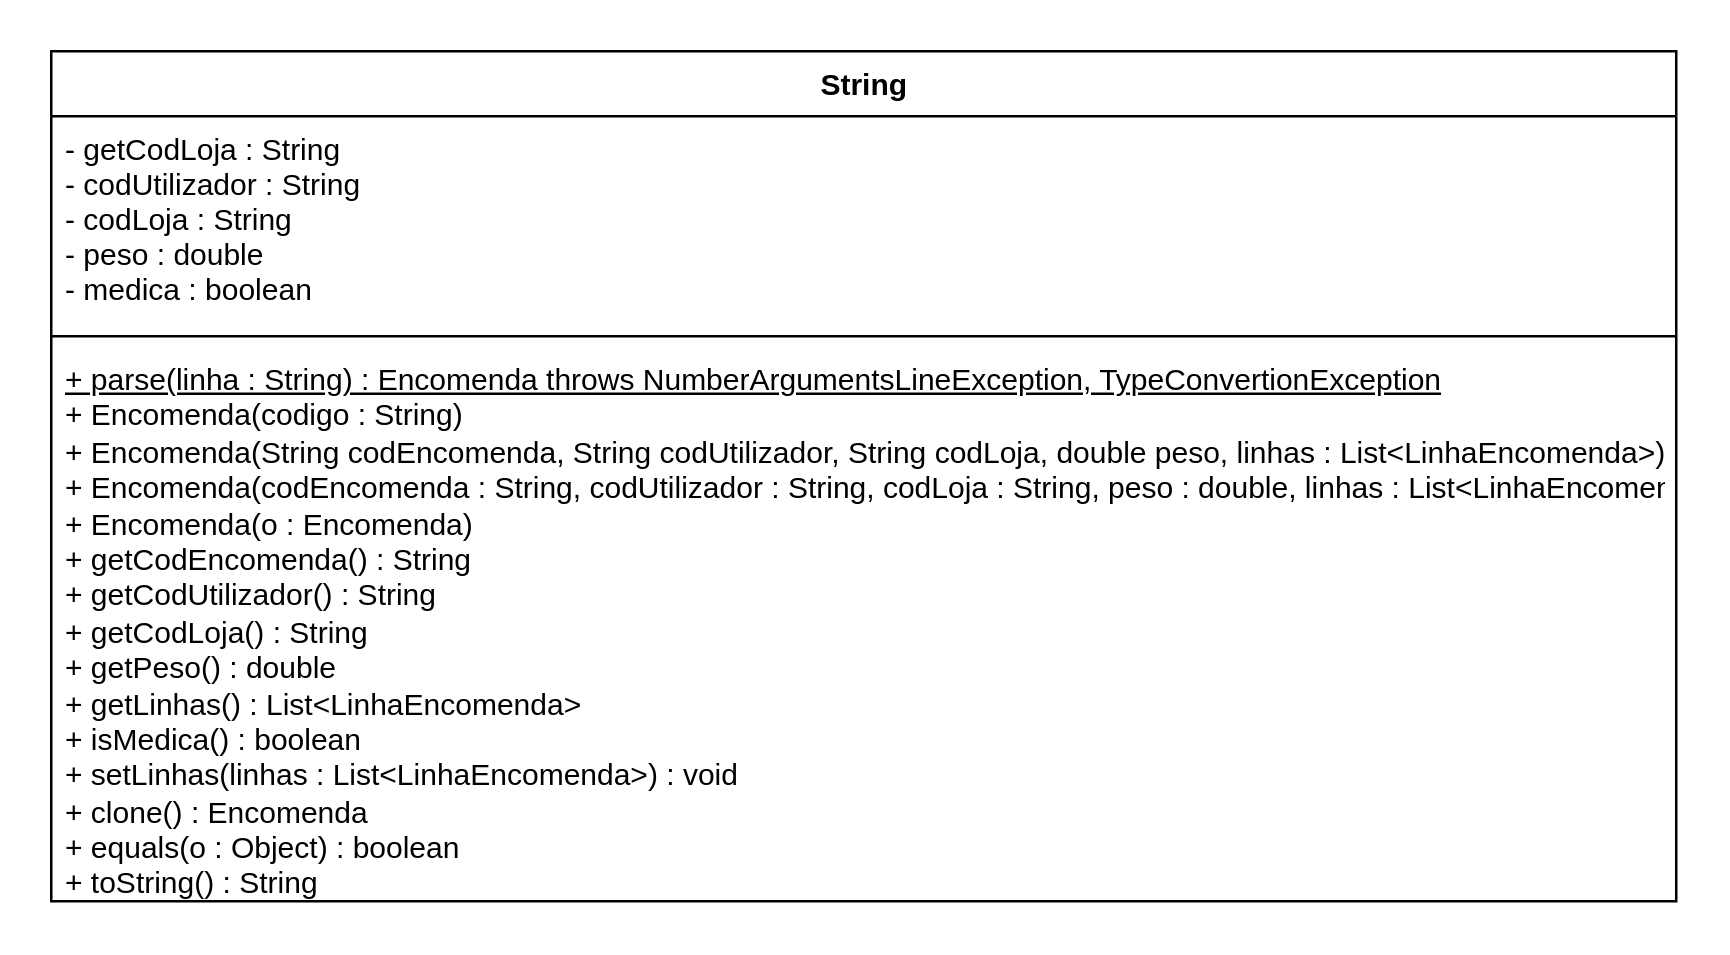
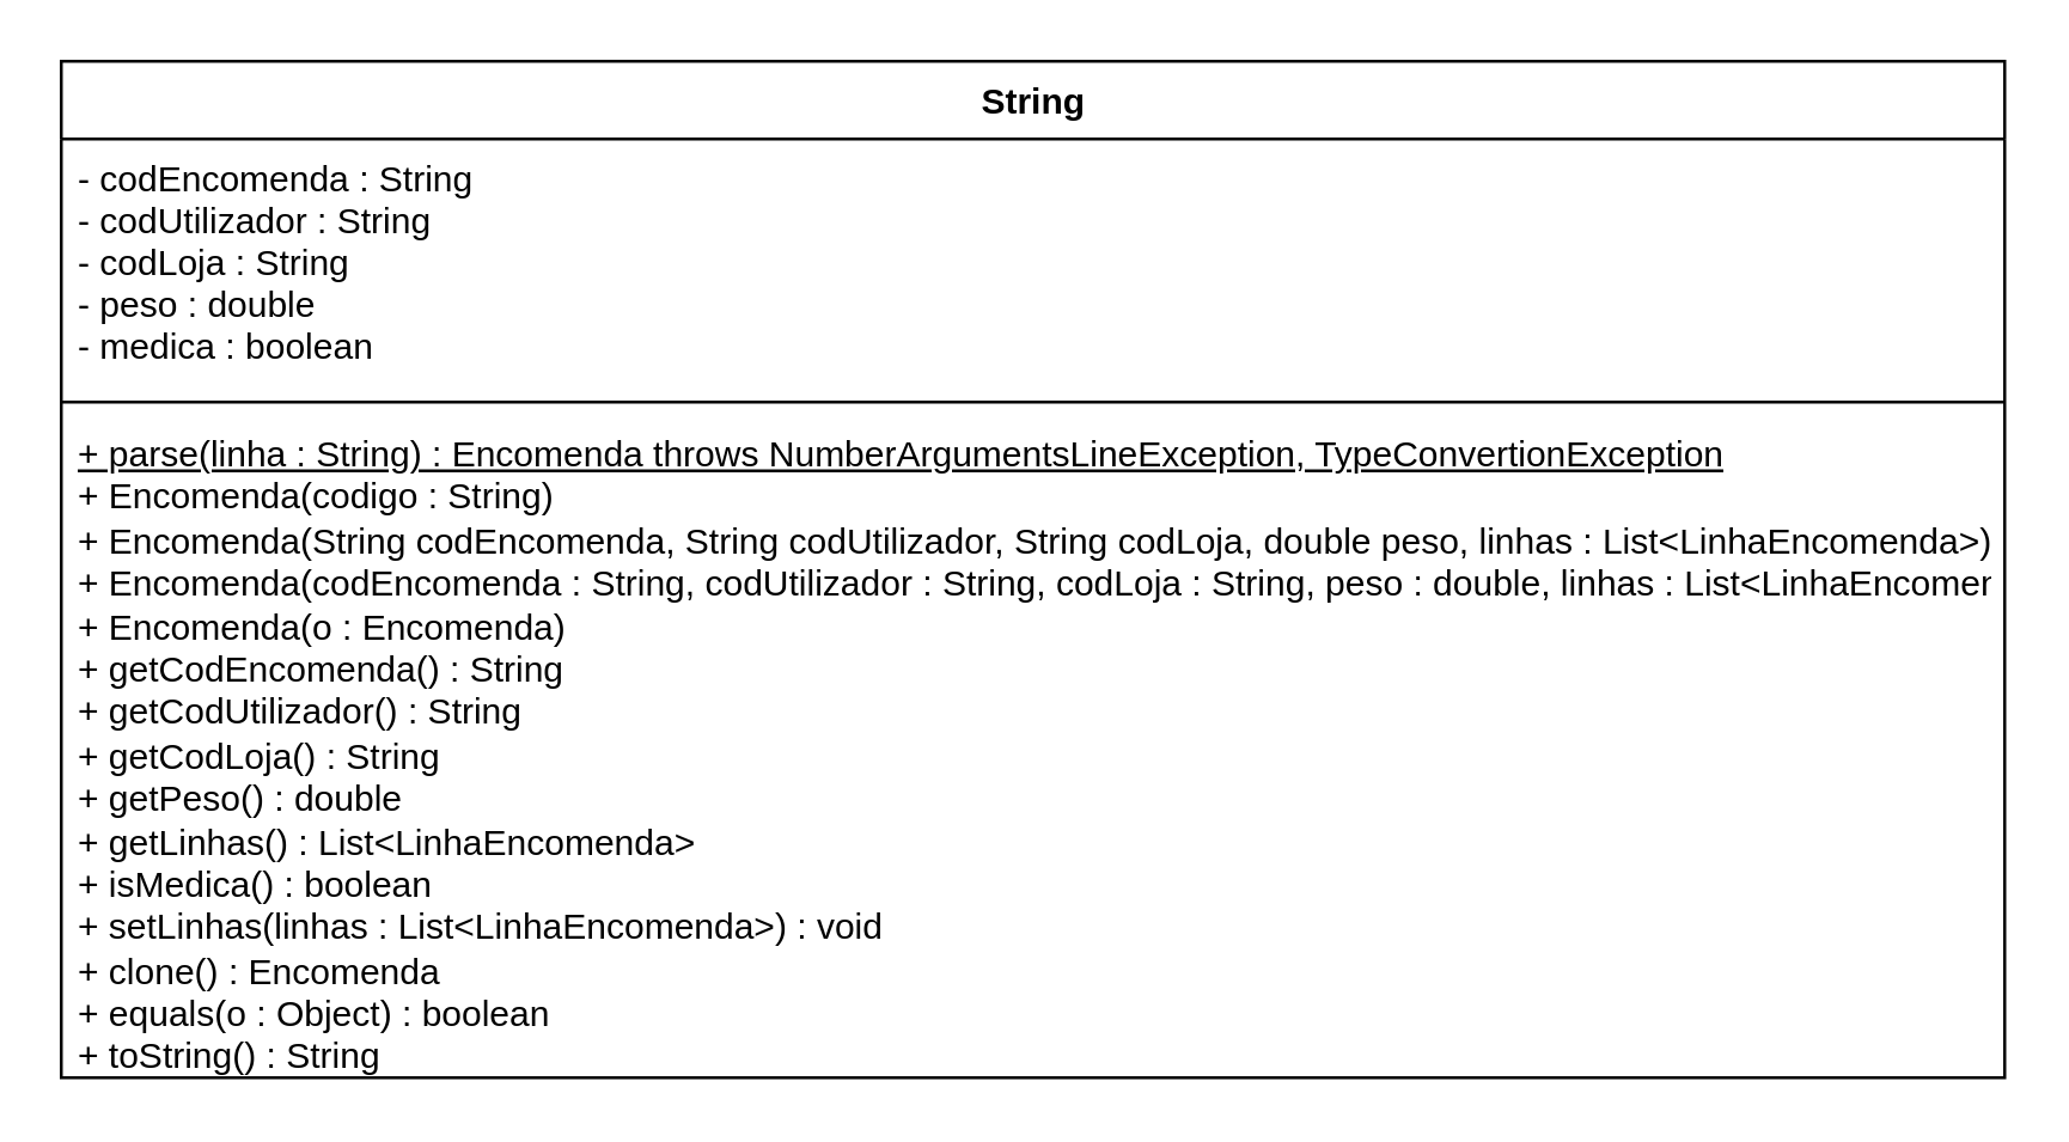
- <mxCell id="3" value="- getCodLoja : String&#10;- codUtilizador : String&#10;- codLoja : String&#10;- peso : double&#10;- medica : boolean" style="text;strokeColor=none;fillColor=none;align=left;verticalAlign=top;spacingLeft=4;spacingRight=4;overflow=hidden;rotatable=0;points=[[0,0.5],[1,0.5]];portConstraint=eastwest;" vertex="1" parent="2"><mxGeometry y="26" width="650" height="84" as="geometry" /></mxCell>
+ <mxCell id="3" value="- codEncomenda : String&#10;- codUtilizador : String&#10;- codLoja : String&#10;- peso : double&#10;- medica : boolean" style="text;strokeColor=none;fillColor=none;align=left;verticalAlign=top;spacingLeft=4;spacingRight=4;overflow=hidden;rotatable=0;points=[[0,0.5],[1,0.5]];portConstraint=eastwest;" vertex="1" parent="2"><mxGeometry y="26" width="650" height="84" as="geometry" /></mxCell>
